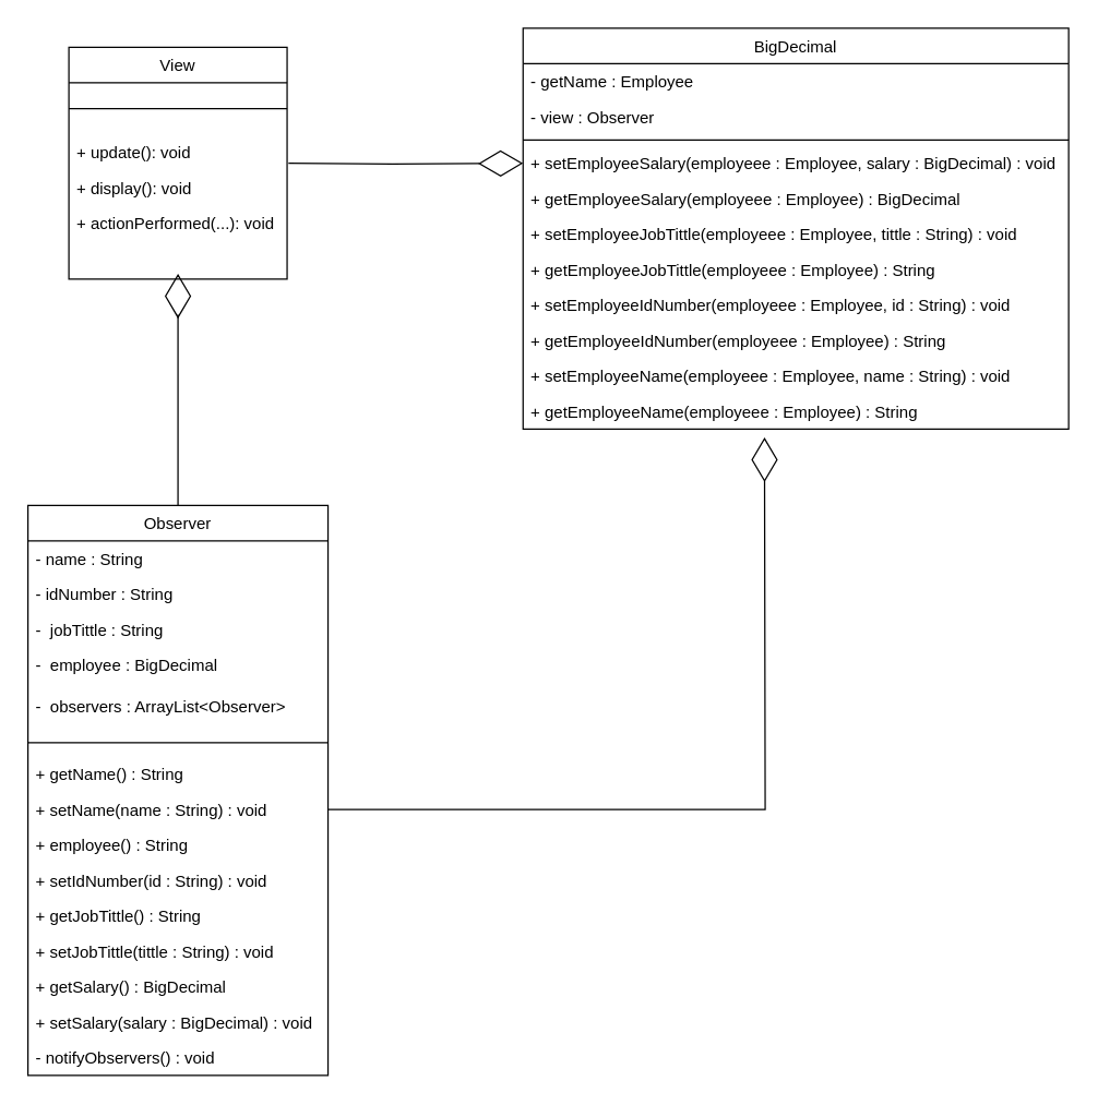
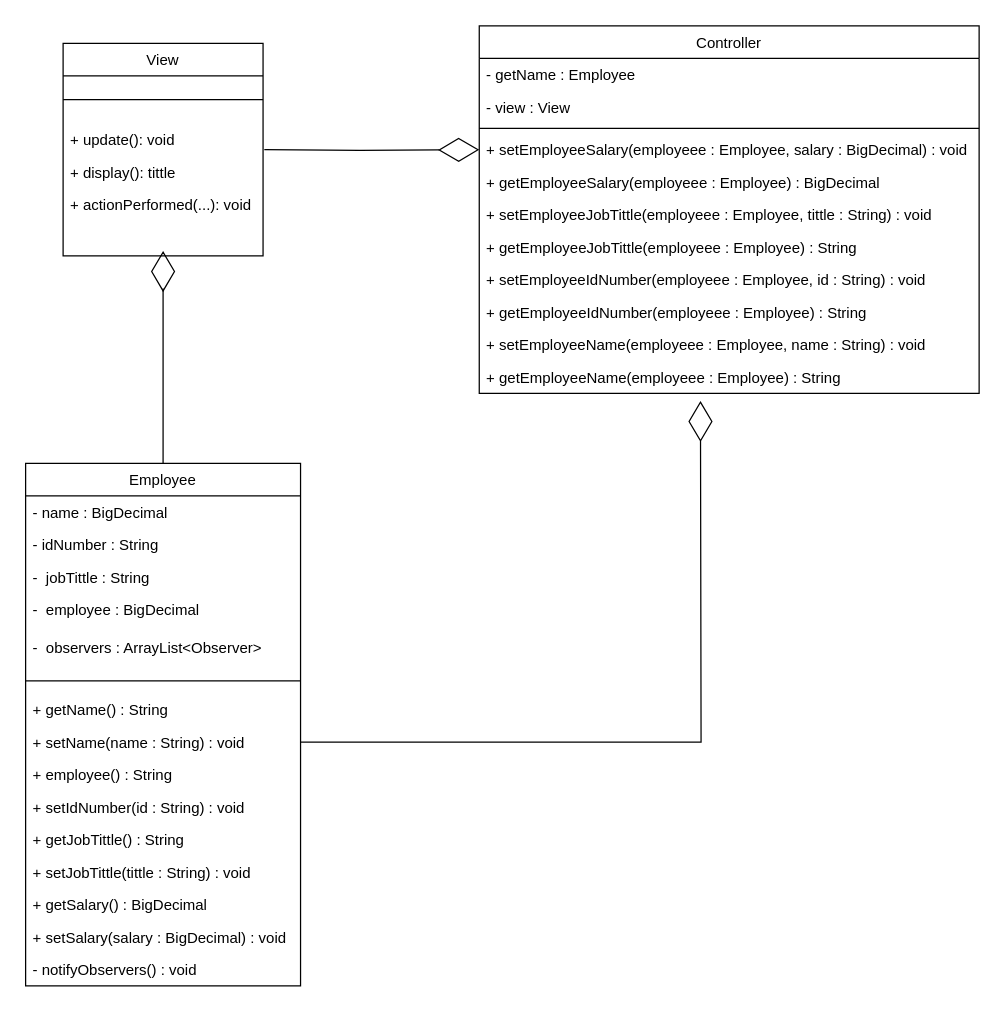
- <mxCell id="25" value="BigDecimal" style="swimlane;fontStyle=0;align=center;verticalAlign=top;childLayout=stackLayout;horizontal=1;startSize=26;horizontalStack=0;resizeParent=1;resizeLast=0;collapsible=1;marginBottom=0;rounded=0;shadow=0;strokeWidth=1;" parent="1" vertex="1"><mxGeometry x="383" y="20" width="400" height="294" as="geometry"><mxRectangle x="550" y="140" width="160" height="26" as="alternateBounds" /></mxGeometry></mxCell>
+ <mxCell id="25" value="Controller" style="swimlane;fontStyle=0;align=center;verticalAlign=top;childLayout=stackLayout;horizontal=1;startSize=26;horizontalStack=0;resizeParent=1;resizeLast=0;collapsible=1;marginBottom=0;rounded=0;shadow=0;strokeWidth=1;" parent="1" vertex="1"><mxGeometry x="383" y="20" width="400" height="294" as="geometry"><mxRectangle x="550" y="140" width="160" height="26" as="alternateBounds" /></mxGeometry></mxCell>
- <mxCell id="27" value="- view : Observer" style="text;align=left;verticalAlign=top;spacingLeft=4;spacingRight=4;overflow=hidden;rotatable=0;points=[[0,0.5],[1,0.5]];portConstraint=eastwest;rounded=0;shadow=0;html=0;" vertex="1" parent="25"><mxGeometry y="52" width="400" height="26" as="geometry" /></mxCell>
+ <mxCell id="27" value="- view : View" style="text;align=left;verticalAlign=top;spacingLeft=4;spacingRight=4;overflow=hidden;rotatable=0;points=[[0,0.5],[1,0.5]];portConstraint=eastwest;rounded=0;shadow=0;html=0;" vertex="1" parent="25"><mxGeometry y="52" width="400" height="26" as="geometry" /></mxCell>
- <mxCell id="6" value="+ display(): void" style="text;align=left;verticalAlign=top;spacingLeft=4;spacingRight=4;overflow=hidden;rotatable=0;points=[[0,0.5],[1,0.5]];portConstraint=eastwest;" vertex="1" parent="3"><mxGeometry y="90" width="160" height="26" as="geometry" /></mxCell>
+ <mxCell id="6" value="+ display(): tittle" style="text;align=left;verticalAlign=top;spacingLeft=4;spacingRight=4;overflow=hidden;rotatable=0;points=[[0,0.5],[1,0.5]];portConstraint=eastwest;" vertex="1" parent="3"><mxGeometry y="90" width="160" height="26" as="geometry" /></mxCell>
- <mxCell id="9" value="Observer" style="swimlane;fontStyle=0;align=center;verticalAlign=top;childLayout=stackLayout;horizontal=1;startSize=26;horizontalStack=0;resizeParent=1;resizeLast=0;collapsible=1;marginBottom=0;rounded=0;shadow=0;strokeWidth=1;" parent="1" vertex="1"><mxGeometry x="20" y="370" width="220" height="418" as="geometry"><mxRectangle x="340" y="380" width="170" height="26" as="alternateBounds" /></mxGeometry></mxCell>
+ <mxCell id="9" value="Employee" style="swimlane;fontStyle=0;align=center;verticalAlign=top;childLayout=stackLayout;horizontal=1;startSize=26;horizontalStack=0;resizeParent=1;resizeLast=0;collapsible=1;marginBottom=0;rounded=0;shadow=0;strokeWidth=1;" parent="1" vertex="1"><mxGeometry x="20" y="370" width="220" height="418" as="geometry"><mxRectangle x="340" y="380" width="170" height="26" as="alternateBounds" /></mxGeometry></mxCell>
- <mxCell id="10" value="- name : String" style="text;align=left;verticalAlign=top;spacingLeft=4;spacingRight=4;overflow=hidden;rotatable=0;points=[[0,0.5],[1,0.5]];portConstraint=eastwest;" parent="9" vertex="1"><mxGeometry y="26" width="220" height="26" as="geometry" /></mxCell>
+ <mxCell id="10" value="- name : BigDecimal" style="text;align=left;verticalAlign=top;spacingLeft=4;spacingRight=4;overflow=hidden;rotatable=0;points=[[0,0.5],[1,0.5]];portConstraint=eastwest;" parent="9" vertex="1"><mxGeometry y="26" width="220" height="26" as="geometry" /></mxCell>
